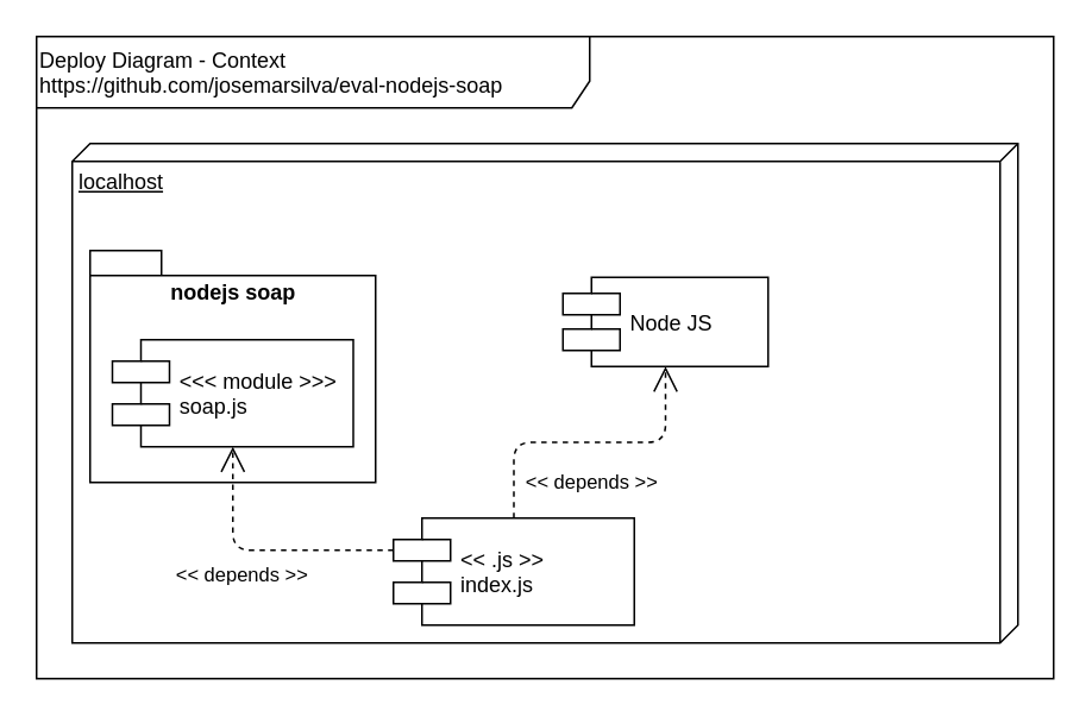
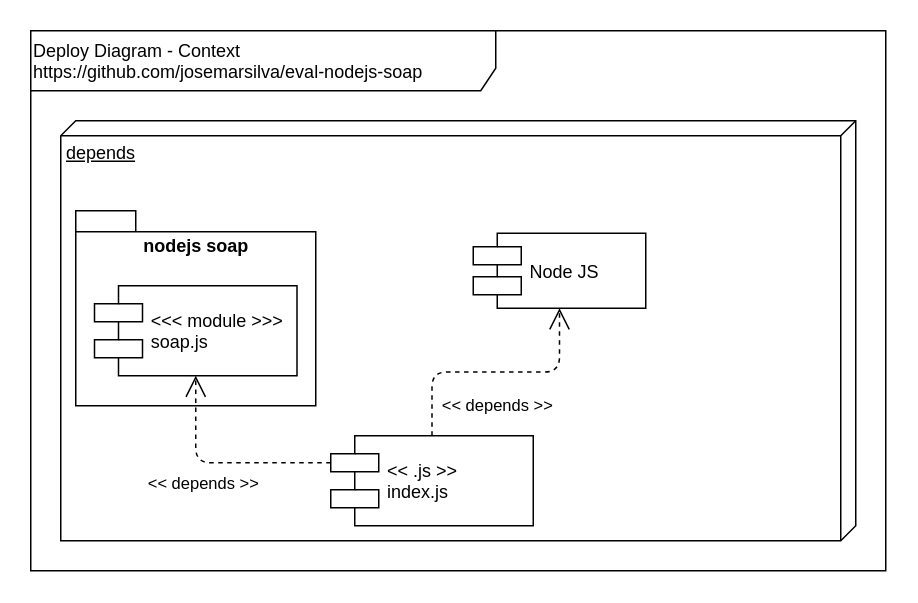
- <mxCell id="3" value="localhost" style="verticalAlign=top;align=left;spacingTop=8;spacingLeft=2;spacingRight=12;shape=cube;size=10;direction=south;fontStyle=4;html=1;" parent="1" vertex="1"><mxGeometry x="40" y="80" width="530" height="280" as="geometry" /></mxCell>
+ <mxCell id="3" value="depends" style="verticalAlign=top;align=left;spacingTop=8;spacingLeft=2;spacingRight=12;shape=cube;size=10;direction=south;fontStyle=4;html=1;" parent="1" vertex="1"><mxGeometry x="40" y="80" width="530" height="280" as="geometry" /></mxCell>
